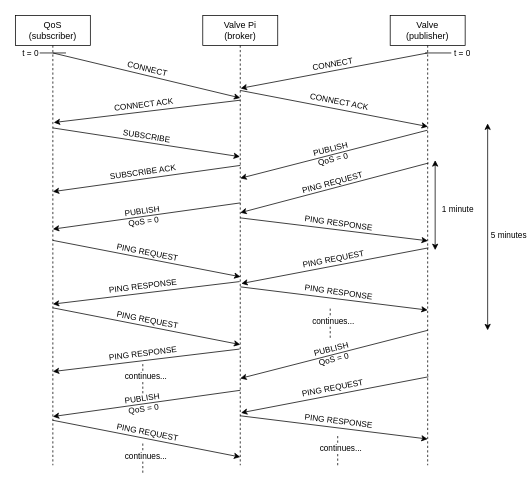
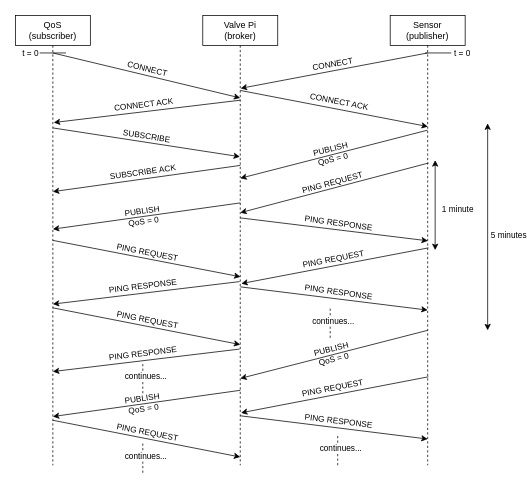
- <mxCell id="3" value="Valve&lt;div&gt;(publisher)&lt;/div&gt;" style="shape=umlLifeline;perimeter=lifelinePerimeter;whiteSpace=wrap;html=1;container=1;dropTarget=0;collapsible=0;recursiveResize=0;outlineConnect=0;portConstraint=eastwest;newEdgeStyle={&quot;curved&quot;:0,&quot;rounded&quot;:0};" parent="1" vertex="1"><mxGeometry x="520" y="20" width="100" height="600" as="geometry" /></mxCell>
+ <mxCell id="3" value="Sensor&lt;div&gt;(publisher)&lt;/div&gt;" style="shape=umlLifeline;perimeter=lifelinePerimeter;whiteSpace=wrap;html=1;container=1;dropTarget=0;collapsible=0;recursiveResize=0;outlineConnect=0;portConstraint=eastwest;newEdgeStyle={&quot;curved&quot;:0,&quot;rounded&quot;:0};" parent="1" vertex="1"><mxGeometry x="520" y="20" width="100" height="600" as="geometry" /></mxCell>
